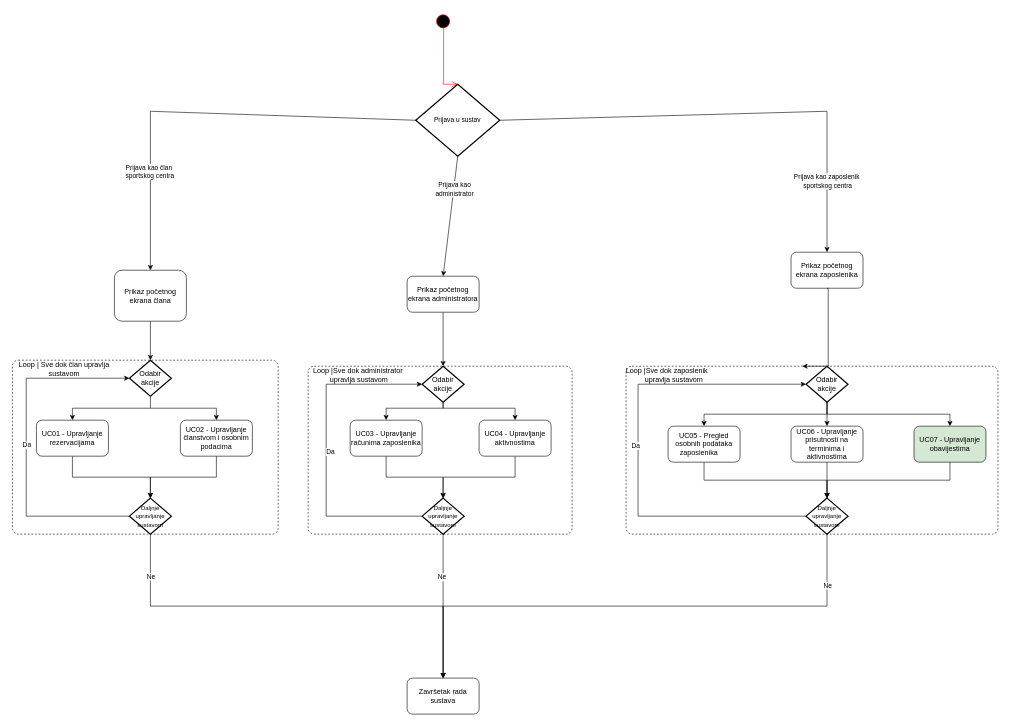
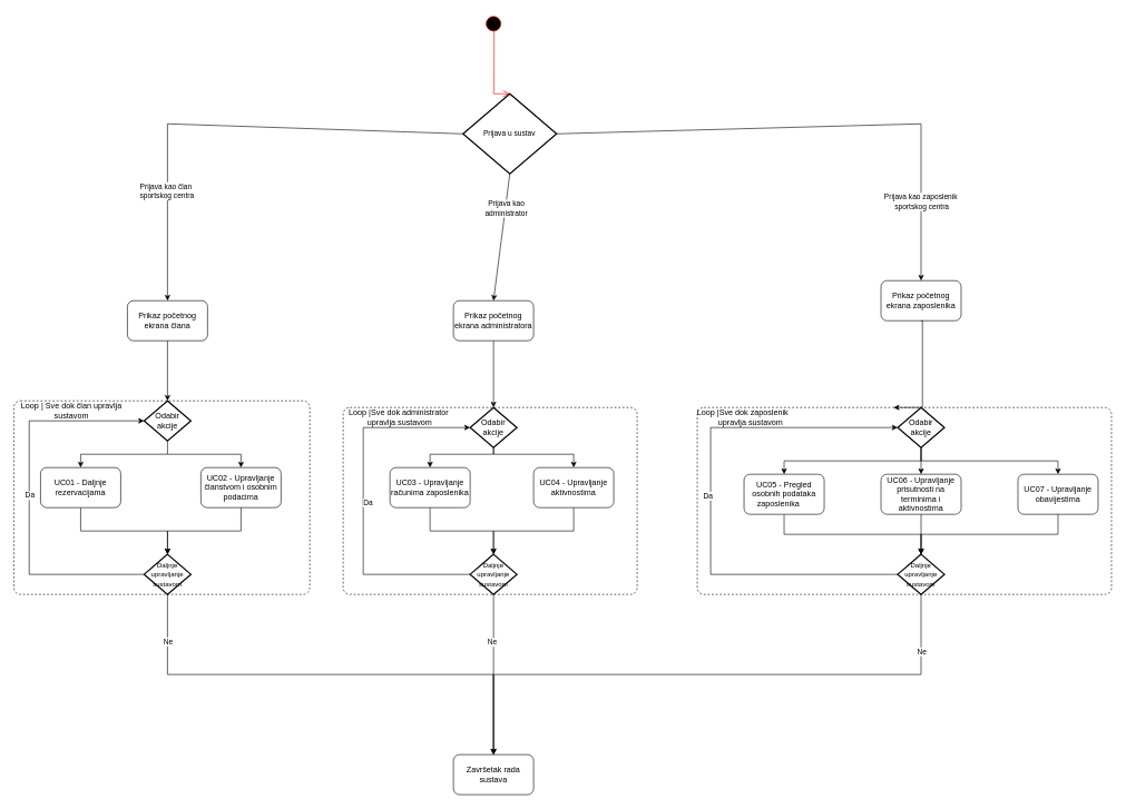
- <mxCell id="11" value="Prikaz početnog ekrana administratora" style="rounded=1;whiteSpace=wrap;html=1;" vertex="1" parent="1"><mxGeometry x="678" y="460" width="120" height="60" as="geometry" /></mxCell>
+ <mxCell id="11" value="Prikaz početnog ekrana administratora" style="rounded=1;whiteSpace=wrap;html=1;" vertex="1" parent="1"><mxGeometry x="678" y="450" width="120" height="60" as="geometry" /></mxCell>
- <mxCell id="7" value="Prikaz početnog ekrana člana" style="rounded=1;whiteSpace=wrap;html=1;" vertex="1" parent="1"><mxGeometry x="190" y="450" width="120" height="85" as="geometry" /></mxCell>
+ <mxCell id="7" value="Prikaz početnog ekrana člana" style="rounded=1;whiteSpace=wrap;html=1;" vertex="1" parent="1"><mxGeometry x="190" y="450" width="120" height="60" as="geometry" /></mxCell>
- <mxCell id="26" value="UC01 - Upravljanje rezervacijama" style="rounded=1;whiteSpace=wrap;html=1;" vertex="1" parent="1"><mxGeometry x="60" y="700" width="120" height="60" as="geometry" /></mxCell>
+ <mxCell id="26" value="UC01 - Daljnje rezervacijama" style="rounded=1;whiteSpace=wrap;html=1;" vertex="1" parent="1"><mxGeometry x="60" y="700" width="120" height="60" as="geometry" /></mxCell>
- <mxCell id="54" value="UC07 - Upravljanje obavijestima" style="rounded=1;whiteSpace=wrap;html=1;fillColor=#d5e8d4;" vertex="1" parent="1"><mxGeometry x="1523" y="710" width="120" height="60" as="geometry" /></mxCell>
+ <mxCell id="54" value="UC07 - Upravljanje obavijestima" style="rounded=1;whiteSpace=wrap;html=1;" vertex="1" parent="1"><mxGeometry x="1523" y="710" width="120" height="60" as="geometry" /></mxCell>
